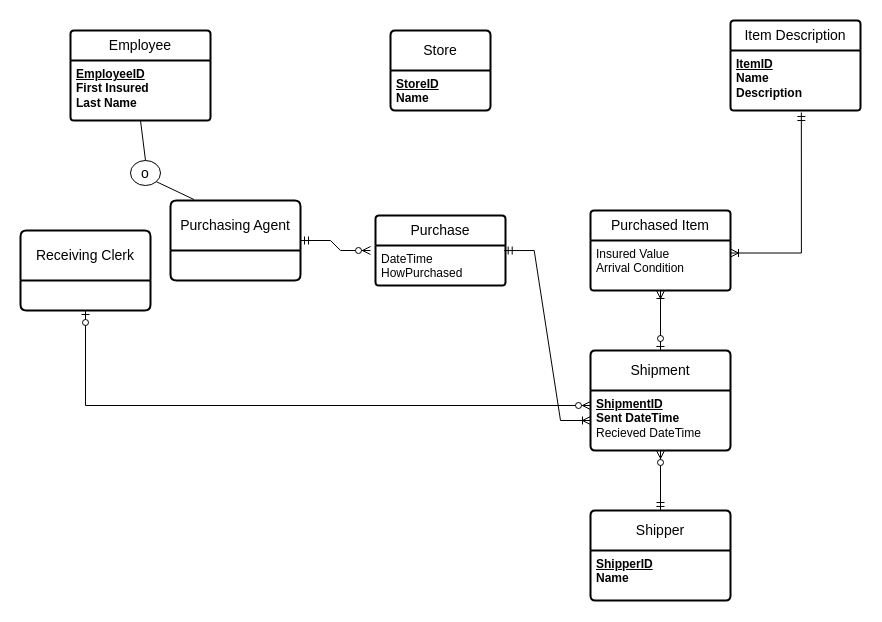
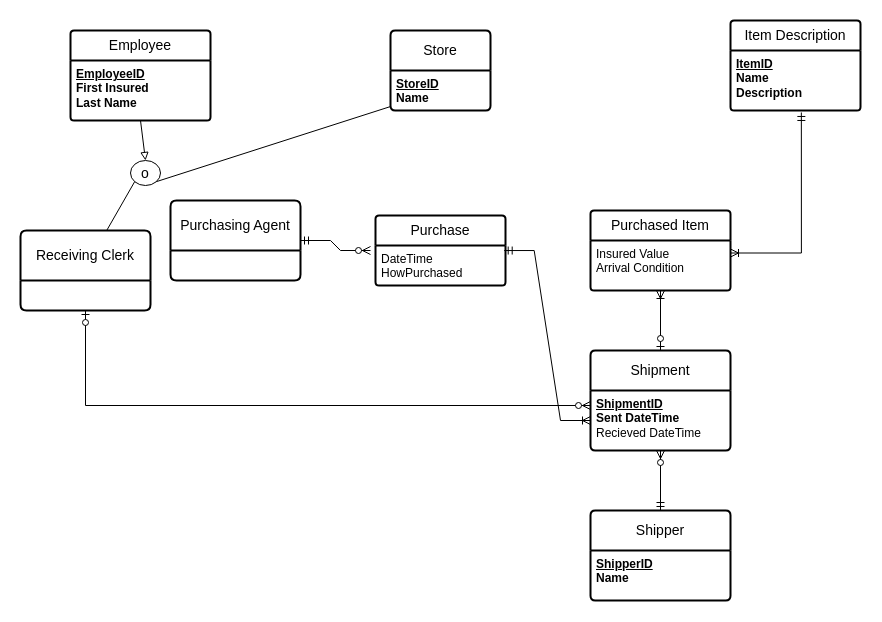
- <mxCell id="7" style="rounded=0;orthogonalLoop=1;jettySize=auto;html=1;exitX=0.5;exitY=1;exitDx=0;exitDy=0;entryX=0.5;entryY=0;entryDx=0;entryDy=0;endArrow=none;endFill=0;" edge="1" parent="1" source="3" target="6"><mxGeometry relative="1" as="geometry" /></mxCell>
+ <mxCell id="7" style="rounded=0;orthogonalLoop=1;jettySize=auto;html=1;exitX=0.5;exitY=1;exitDx=0;exitDy=0;entryX=0.5;entryY=0;entryDx=0;entryDy=0;endArrow=block;endFill=0;" edge="1" parent="1" source="3" target="6"><mxGeometry relative="1" as="geometry" /></mxCell>
- <mxCell id="9" style="rounded=0;orthogonalLoop=1;jettySize=auto;html=1;exitX=1;exitY=1;exitDx=0;exitDy=0;endArrow=none;endFill=0;entryX=0.181;entryY=-0.012;entryDx=0;entryDy=0;entryPerimeter=0;" edge="1" parent="1" source="6" target="5"><mxGeometry relative="1" as="geometry"><mxPoint x="143" y="187" as="sourcePoint" /><mxPoint x="220" y="210" as="targetPoint" /></mxGeometry></mxCell>
+ <mxCell id="9" style="rounded=0;orthogonalLoop=1;jettySize=auto;html=1;exitX=1;exitY=1;exitDx=0;exitDy=0;endArrow=none;endFill=0;" edge="1" parent="1" source="6" target="11"><mxGeometry relative="1" as="geometry"><mxPoint x="143" y="187" as="sourcePoint" /><mxPoint x="220" y="210" as="targetPoint" /></mxGeometry></mxCell>
+ <mxCell id="8" style="rounded=0;orthogonalLoop=1;jettySize=auto;html=1;exitX=0;exitY=1;exitDx=0;exitDy=0;entryX=0.663;entryY=0;entryDx=0;entryDy=0;endArrow=none;endFill=0;entryPerimeter=0;" edge="1" parent="1" source="6" target="4"><mxGeometry relative="1" as="geometry"><mxPoint x="150" y="140" as="sourcePoint" /><mxPoint x="150" y="170" as="targetPoint" /></mxGeometry></mxCell>
